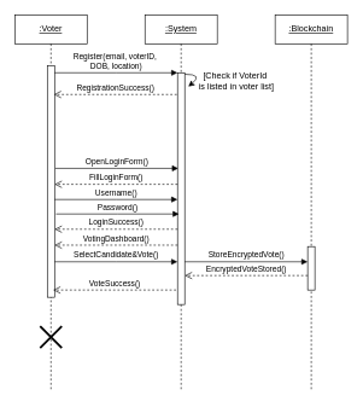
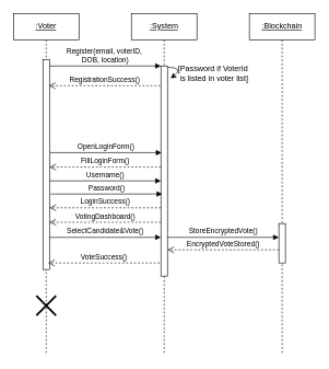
- <mxCell id="12" value="[Check if VoterId&amp;nbsp;&lt;div&gt;is&amp;nbsp;&lt;span style=&quot;background-color: transparent; color: light-dark(rgb(0, 0, 0), rgb(255, 255, 255));&quot;&gt;listed in voter list]&lt;/span&gt;&lt;/div&gt;" style="text;html=1;align=center;verticalAlign=middle;resizable=0;points=[];autosize=1;strokeColor=none;fillColor=none;" parent="1" vertex="1"><mxGeometry x="261" y="91" width="130" height="40" as="geometry" /></mxCell>
+ <mxCell id="12" value="[Password if VoterId&amp;nbsp;&lt;div&gt;is&amp;nbsp;&lt;span style=&quot;background-color: transparent; color: light-dark(rgb(0, 0, 0), rgb(255, 255, 255));&quot;&gt;listed in voter list]&lt;/span&gt;&lt;/div&gt;" style="text;html=1;align=center;verticalAlign=middle;resizable=0;points=[];autosize=1;strokeColor=none;fillColor=none;" parent="1" vertex="1"><mxGeometry x="261" y="91" width="130" height="40" as="geometry" /></mxCell>
